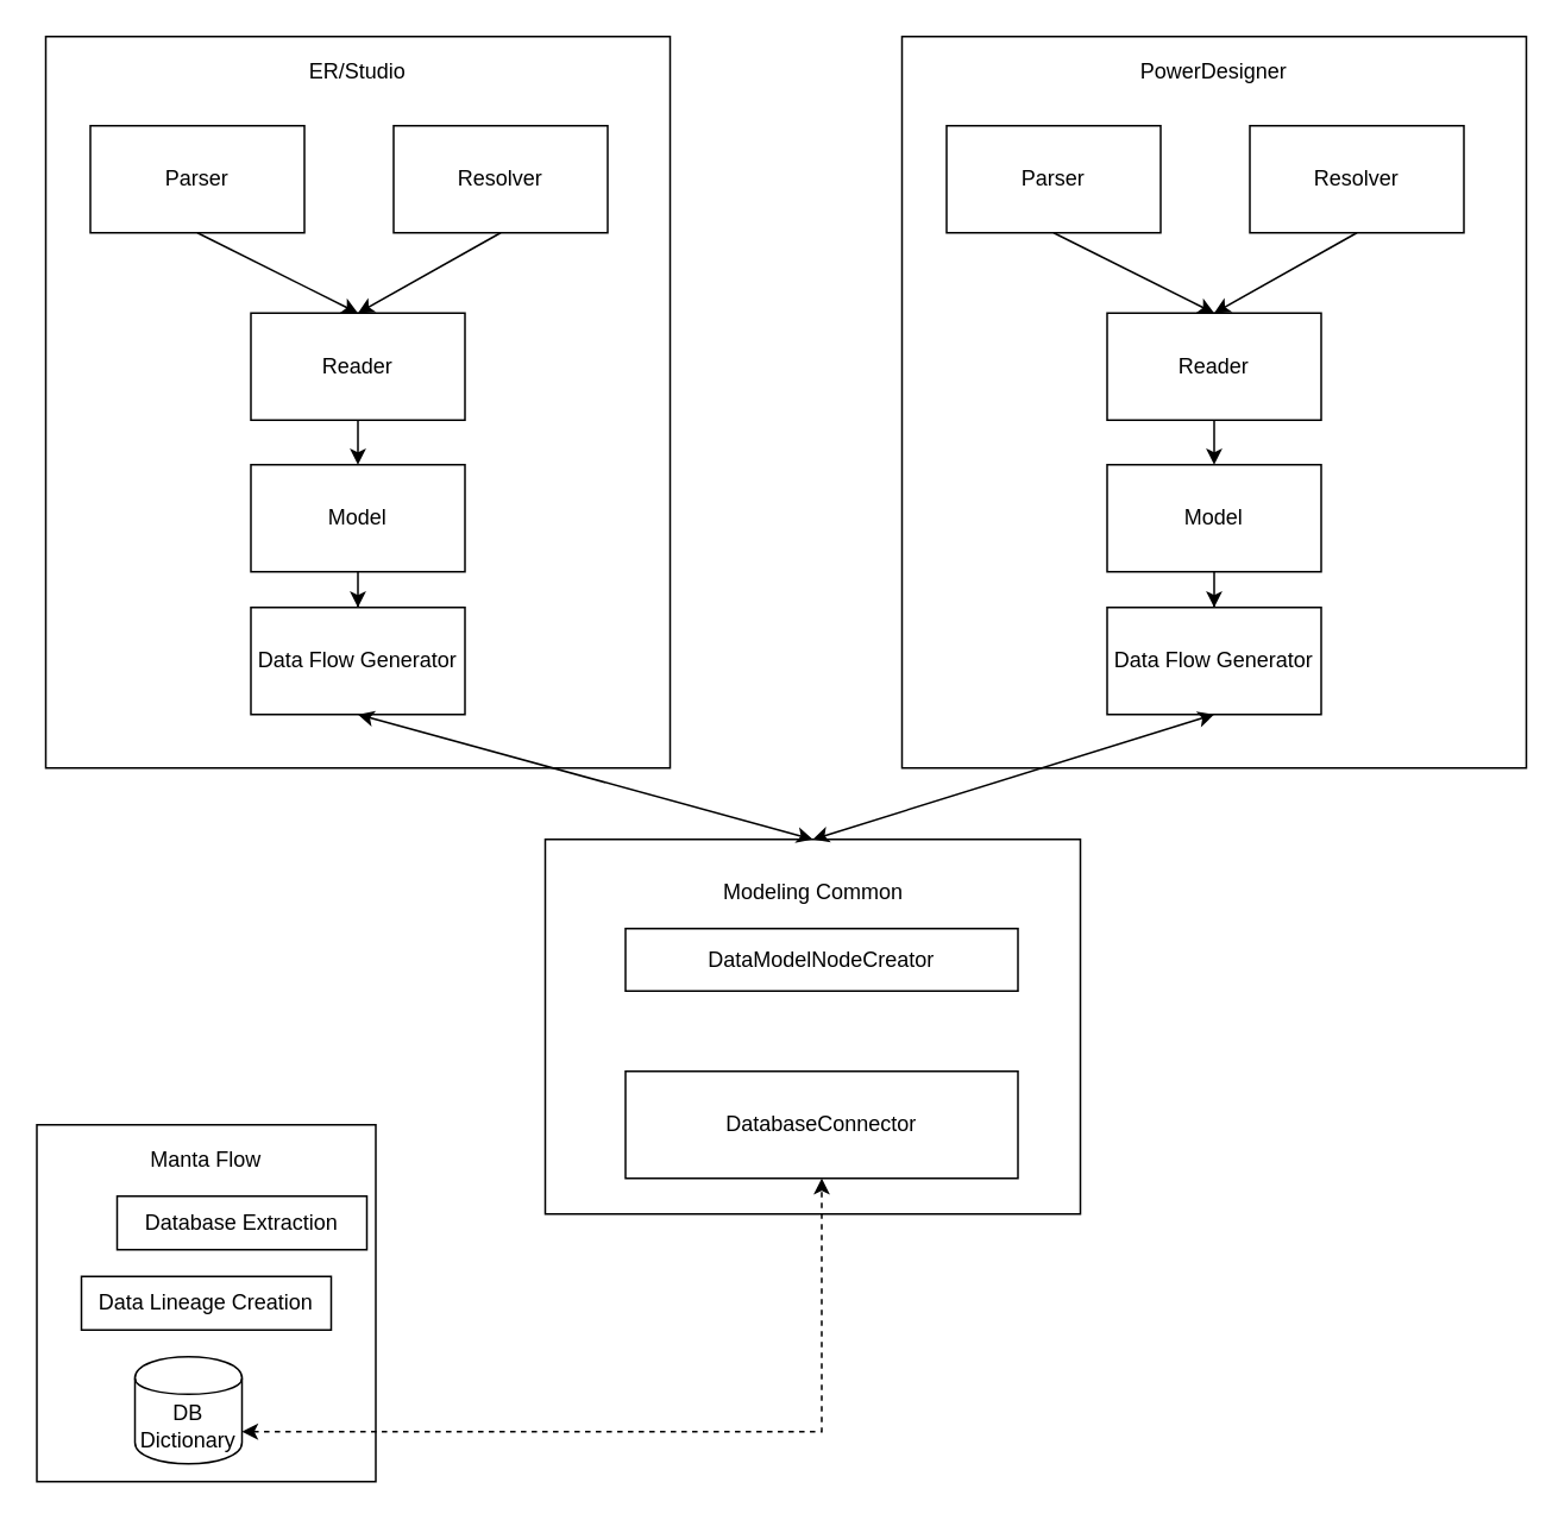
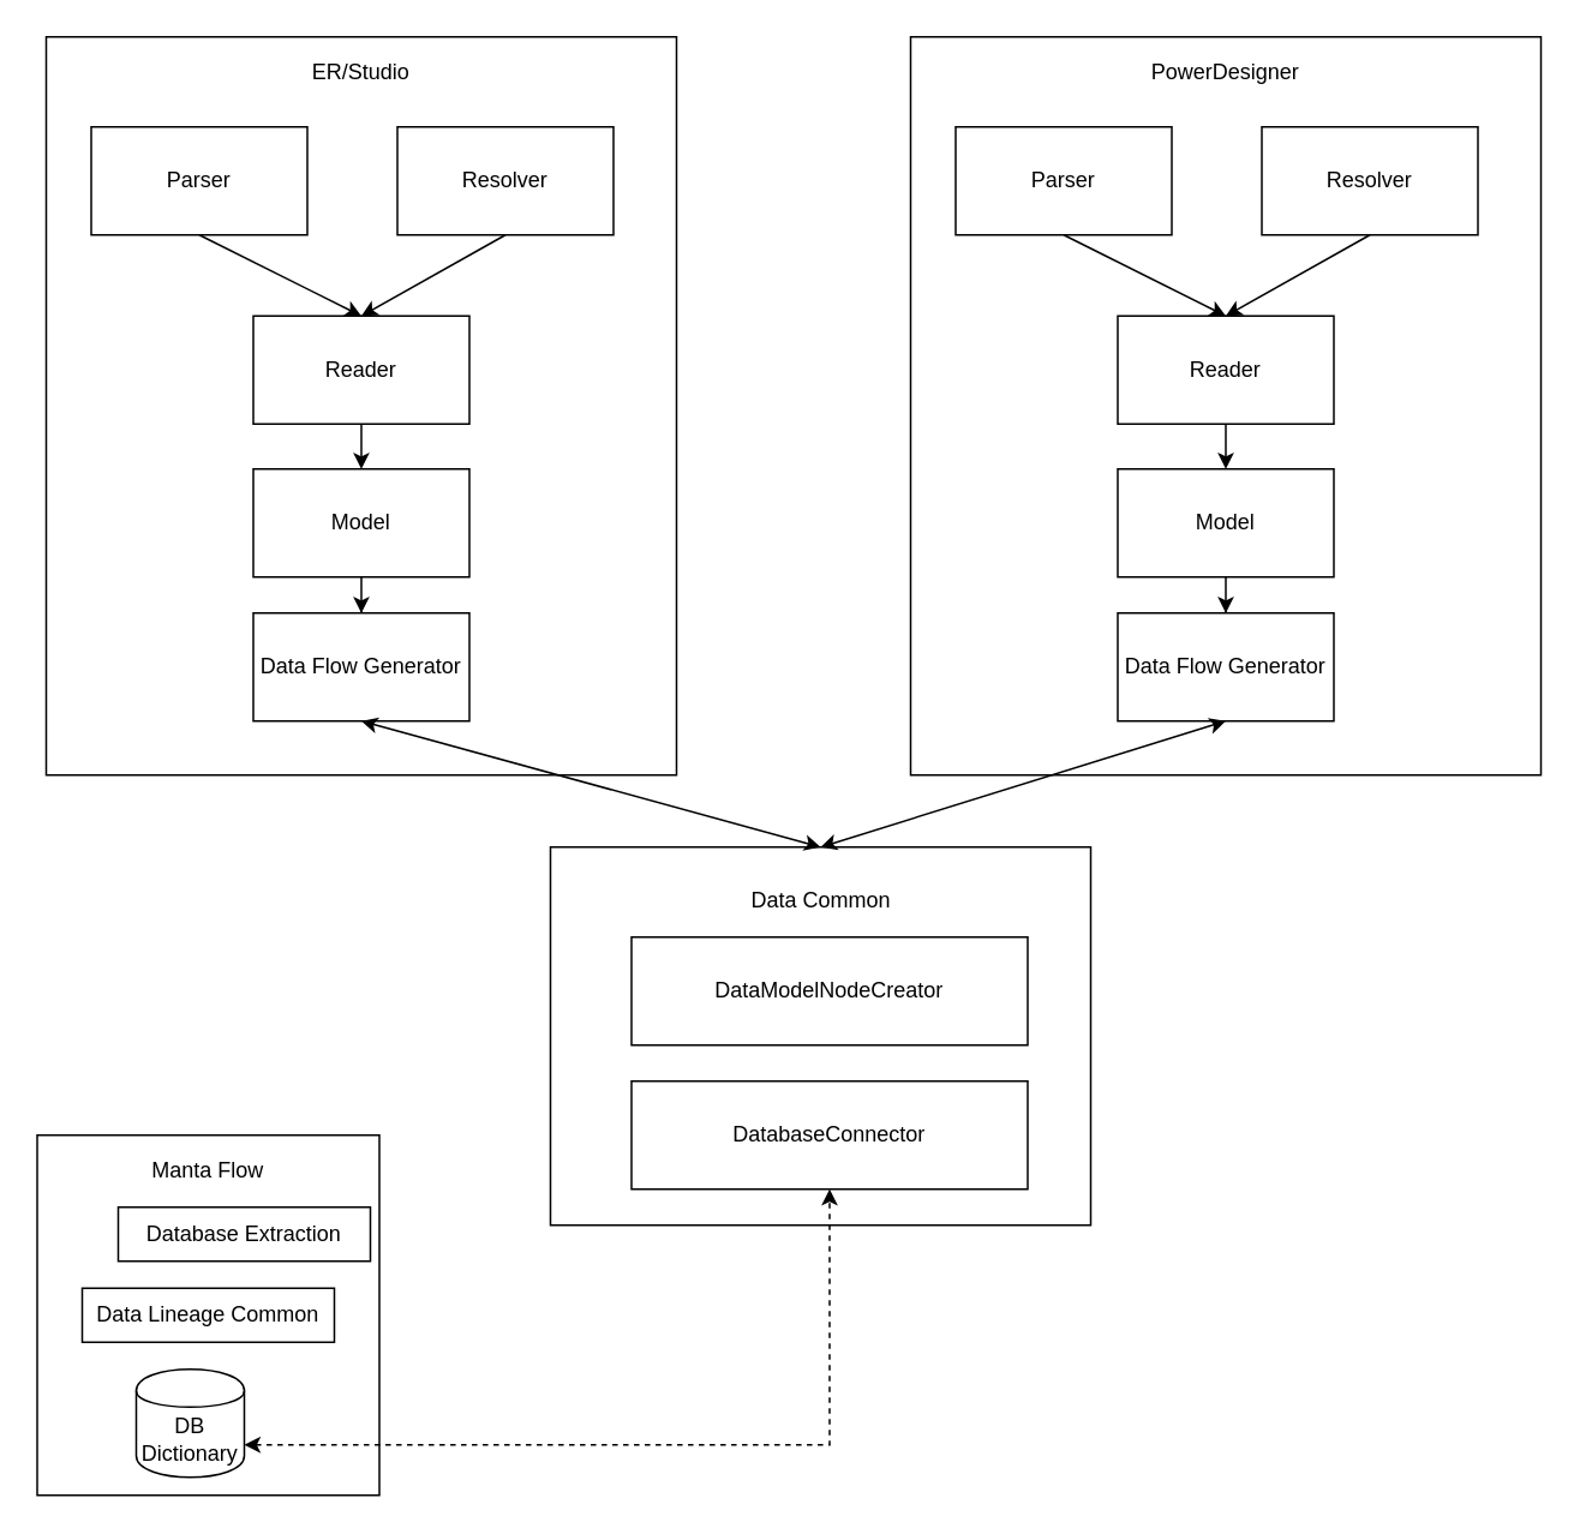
- <mxCell id="23" value="Modeling Common" style="text;html=1;strokeColor=none;fillColor=none;align=center;verticalAlign=middle;whiteSpace=wrap;rounded=0;" vertex="1" parent="1"><mxGeometry x="392.5" y="490" width="125" height="20" as="geometry" /></mxCell>
+ <mxCell id="23" value="Data Common" style="text;html=1;strokeColor=none;fillColor=none;align=center;verticalAlign=middle;whiteSpace=wrap;rounded=0;" vertex="1" parent="1"><mxGeometry x="392.5" y="490" width="125" height="20" as="geometry" /></mxCell>
- <mxCell id="24" value="DataModelNodeCreator" style="rounded=0;whiteSpace=wrap;html=1;" vertex="1" parent="1"><mxGeometry x="350" y="520" width="220" height="35" as="geometry" /></mxCell>
+ <mxCell id="24" value="DataModelNodeCreator" style="rounded=0;whiteSpace=wrap;html=1;" vertex="1" parent="1"><mxGeometry x="350" y="520" width="220" height="60" as="geometry" /></mxCell>
- <mxCell id="35" value="Data Lineage Creation" style="rounded=0;whiteSpace=wrap;html=1;" vertex="1" parent="1"><mxGeometry x="45" y="715" width="140" height="30" as="geometry" /></mxCell>
+ <mxCell id="35" value="Data Lineage Common" style="rounded=0;whiteSpace=wrap;html=1;" vertex="1" parent="1"><mxGeometry x="45" y="715" width="140" height="30" as="geometry" /></mxCell>
